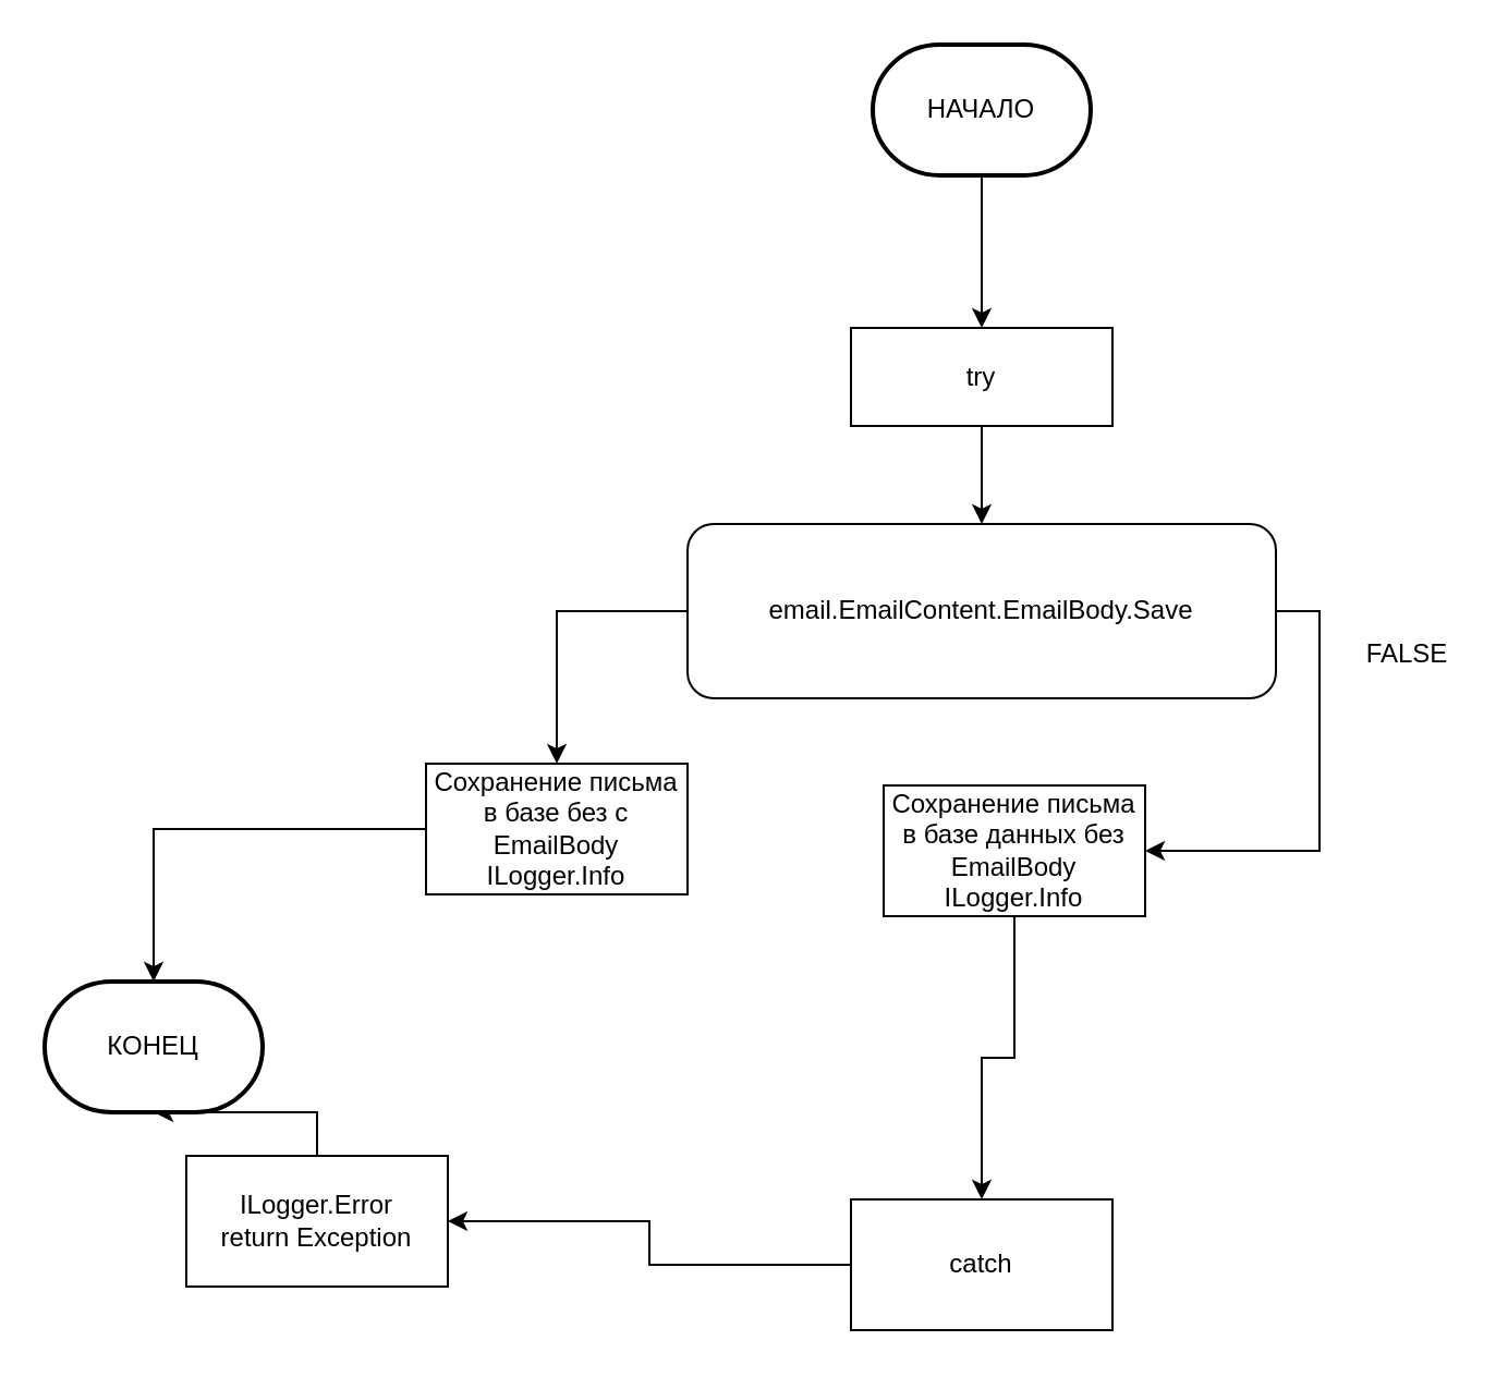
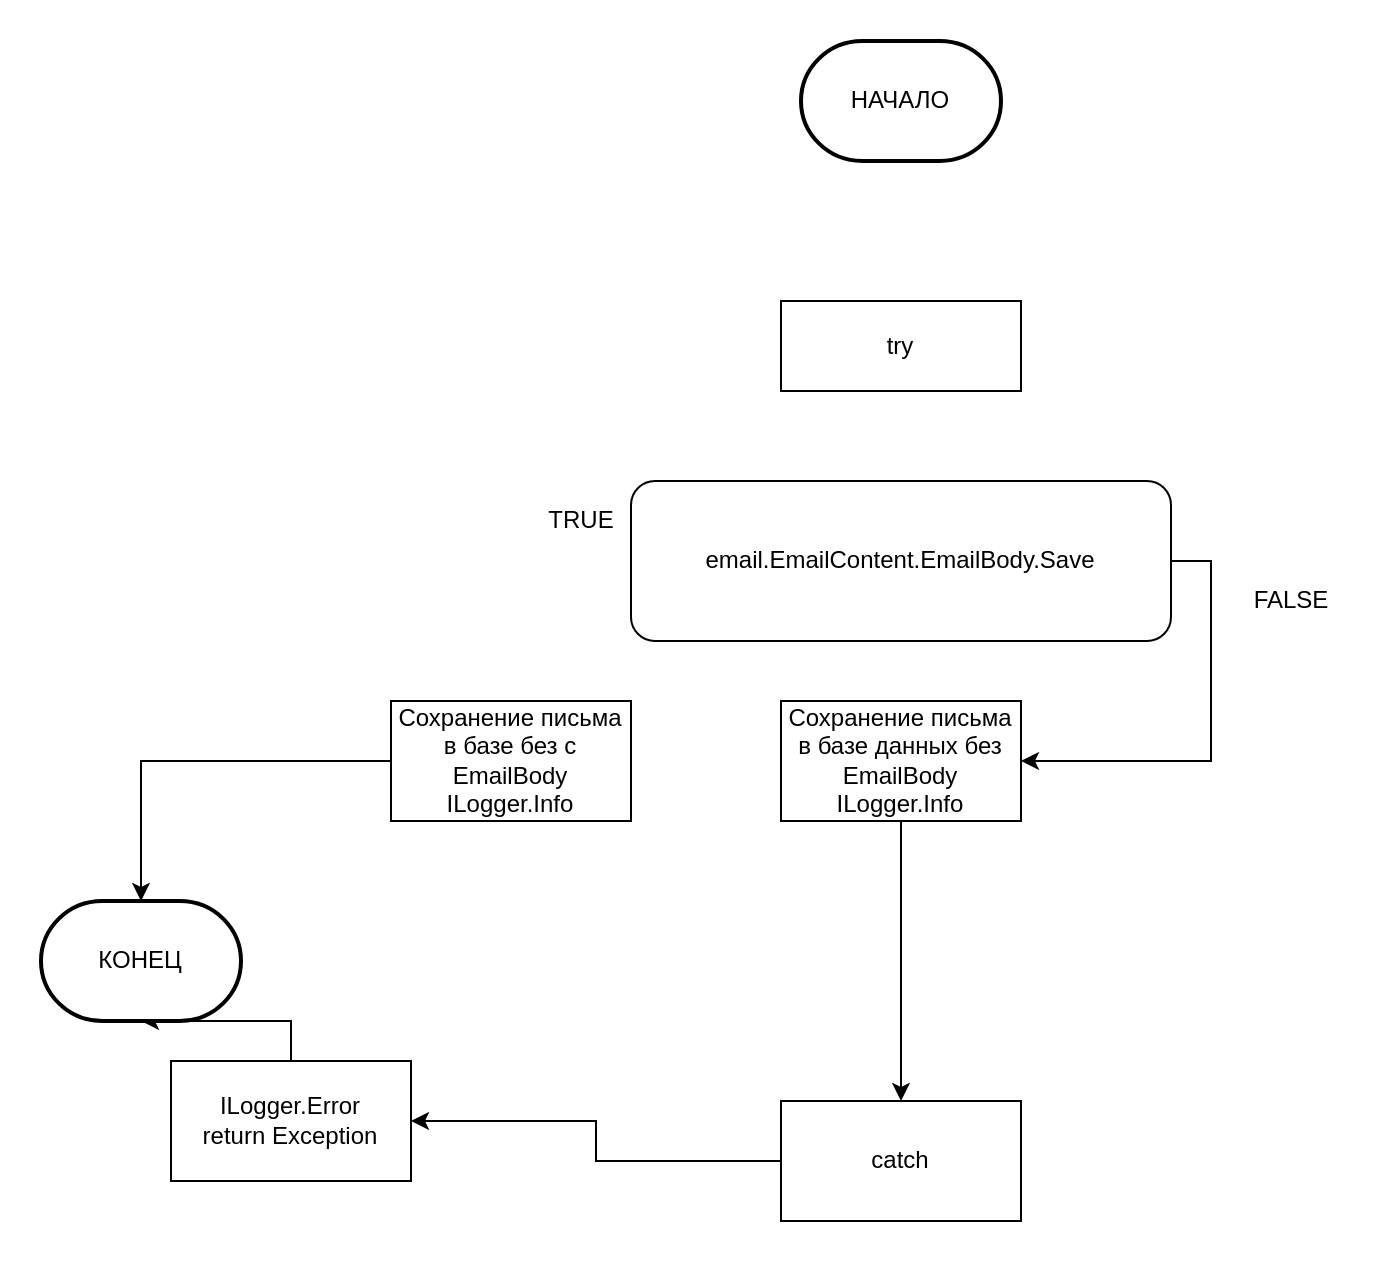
- <mxCell id="2" style="edgeStyle=orthogonalEdgeStyle;rounded=0;orthogonalLoop=1;jettySize=auto;html=1;" edge="1" parent="1" source="3" target="7"><mxGeometry relative="1" as="geometry" /></mxCell>
- <mxCell id="6" style="edgeStyle=orthogonalEdgeStyle;rounded=0;orthogonalLoop=1;jettySize=auto;html=1;exitX=0.5;exitY=1;exitDx=0;exitDy=0;" edge="1" parent="1" source="7" target="15"><mxGeometry relative="1" as="geometry" /></mxCell>
+ <mxCell id="19" value="TRUE" style="text;html=1;align=center;verticalAlign=middle;resizable=0;points=[];autosize=1;" vertex="1" parent="1"><mxGeometry x="265" y="250" width="50" height="20" as="geometry" /></mxCell>
- <mxCell id="14" style="edgeStyle=orthogonalEdgeStyle;rounded=0;orthogonalLoop=1;jettySize=auto;html=1;exitX=0;exitY=0.5;exitDx=0;exitDy=0;entryX=0.5;entryY=0;entryDx=0;entryDy=0;" edge="1" parent="1" source="15" target="18"><mxGeometry relative="1" as="geometry" /></mxCell>
- <mxCell id="5" value="Сохранение письма в базе данных без EmailBody&lt;br&gt;ILogger.Info" style="rounded=0;whiteSpace=wrap;html=1;" parent="1" vertex="1"><mxGeometry x="405" y="360" width="120" height="60" as="geometry" /></mxCell>
+ <mxCell id="5" value="Сохранение письма в базе данных без EmailBody&lt;br&gt;ILogger.Info" style="rounded=0;whiteSpace=wrap;html=1;" parent="1" vertex="1"><mxGeometry x="390" y="350" width="120" height="60" as="geometry" /></mxCell>
